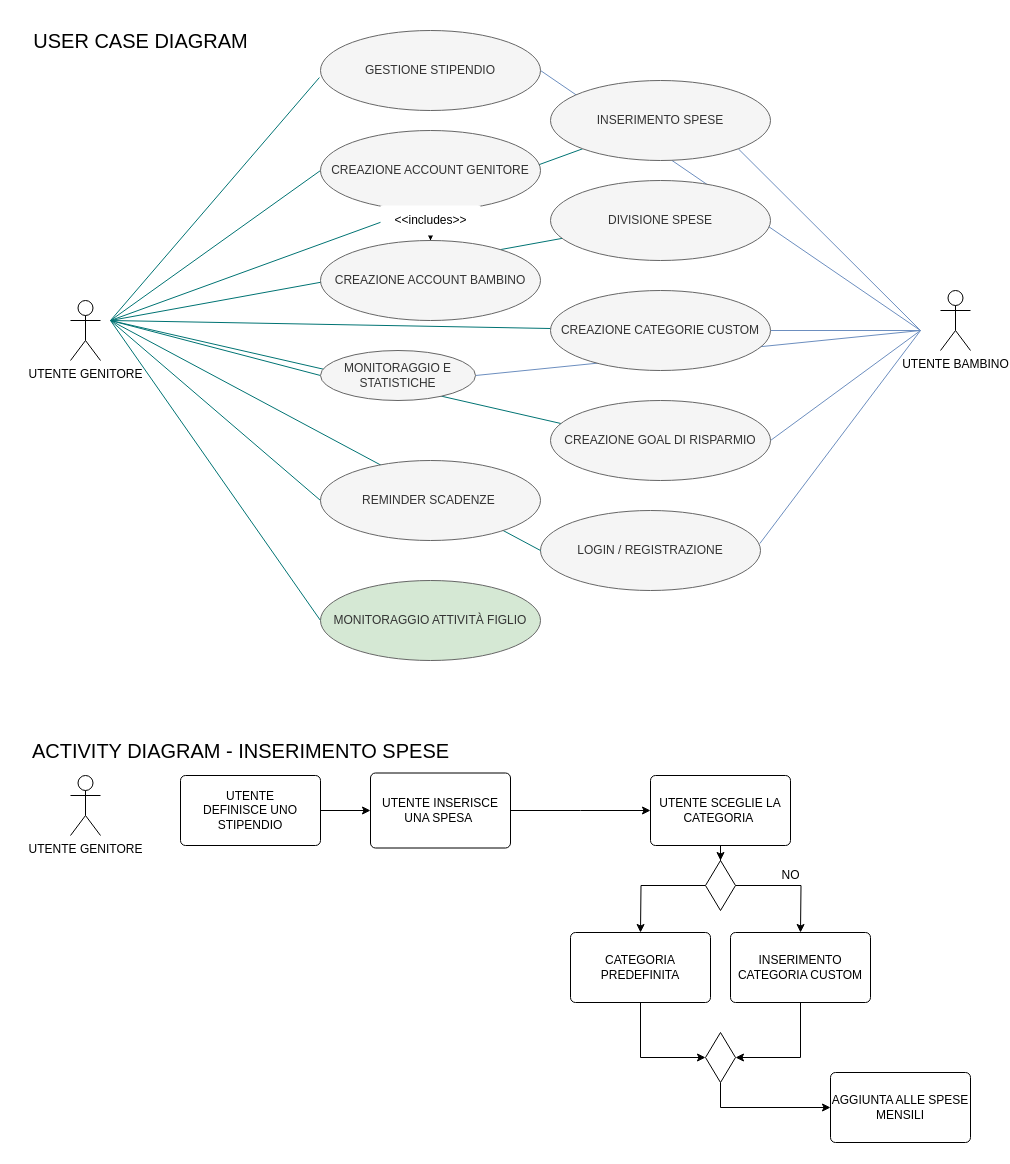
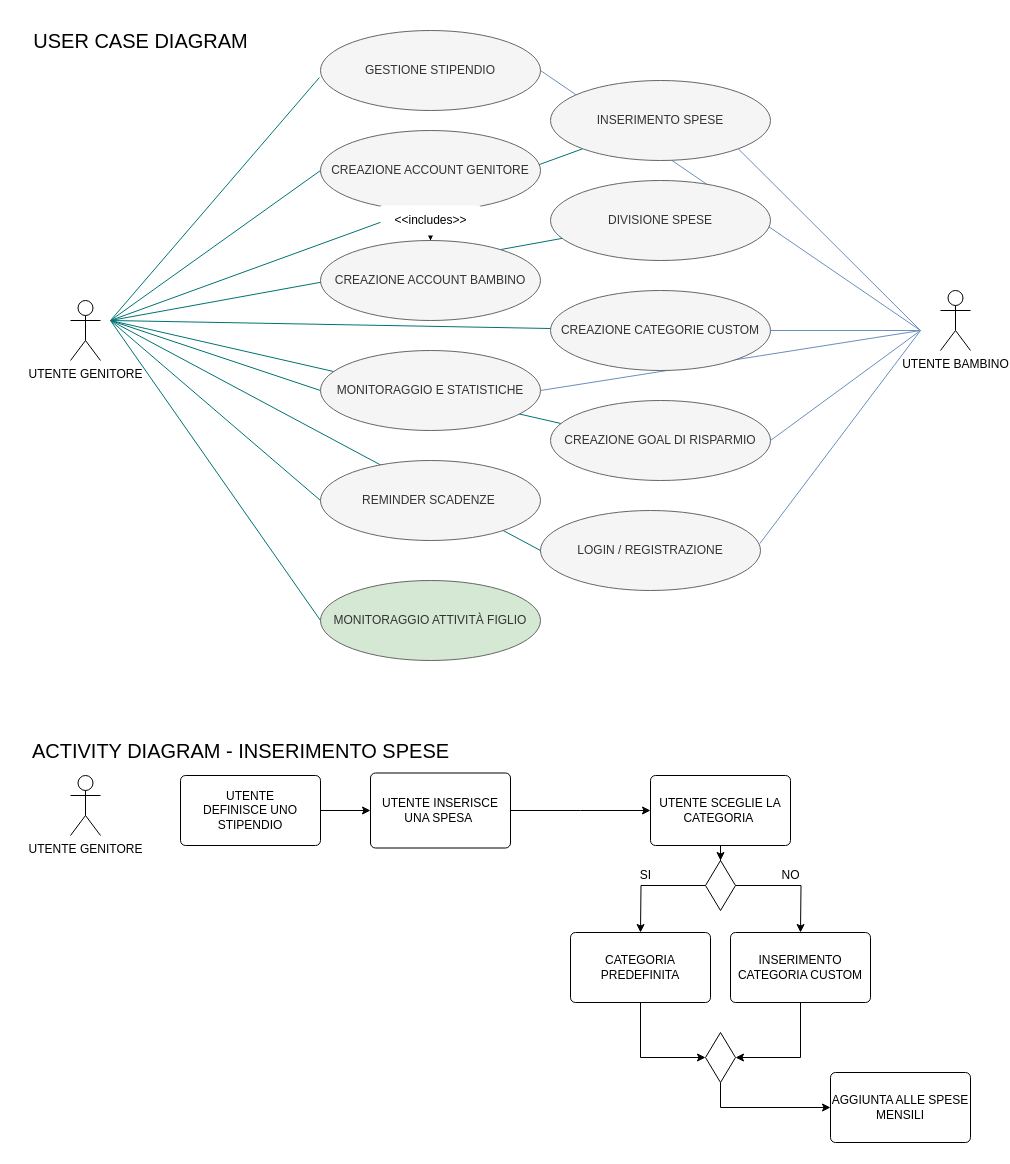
- <mxCell id="23" value="MONITORAGGIO E STATISTICHE" style="ellipse;whiteSpace=wrap;html=1;fillColor=#f5f5f5;fontColor=#333333;strokeColor=#666666;" parent="1" vertex="1"><mxGeometry x="320" y="350" width="155" height="50" as="geometry" /></mxCell>
+ <mxCell id="23" value="MONITORAGGIO E STATISTICHE" style="ellipse;whiteSpace=wrap;html=1;fillColor=#f5f5f5;fontColor=#333333;strokeColor=#666666;" parent="1" vertex="1"><mxGeometry x="320" y="350" width="220" height="80" as="geometry" /></mxCell>
+ <mxCell id="44" value="SI" style="text;html=1;align=center;verticalAlign=middle;resizable=0;points=[];autosize=1;strokeColor=none;fillColor=none;" parent="1" vertex="1"><mxGeometry x="630" y="860" width="30" height="30" as="geometry" /></mxCell>
